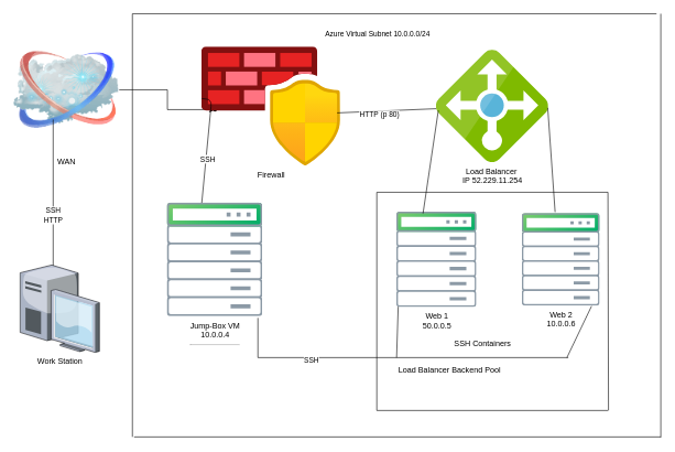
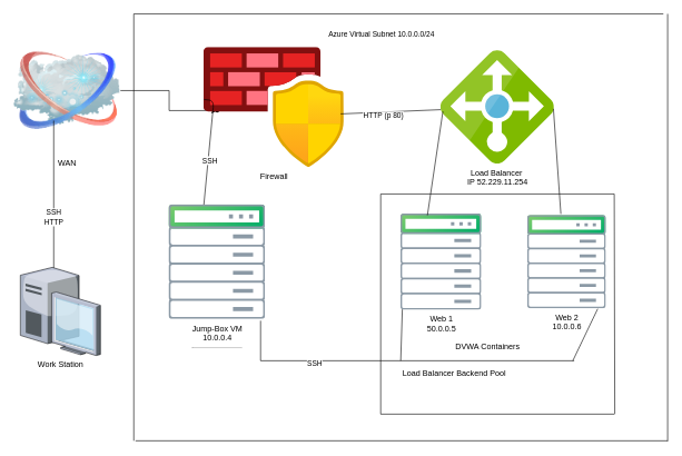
- <mxCell id="26" value="SSH Containers" style="text;html=1;align=center;verticalAlign=middle;resizable=0;points=[];autosize=1;strokeColor=none;fillColor=none;" vertex="1" parent="1"><mxGeometry x="675" y="510" width="110" height="20" as="geometry" /></mxCell>
+ <mxCell id="26" value="DVWA Containers" style="text;html=1;align=center;verticalAlign=middle;resizable=0;points=[];autosize=1;strokeColor=none;fillColor=none;" vertex="1" parent="1"><mxGeometry x="675" y="510" width="110" height="20" as="geometry" /></mxCell>
